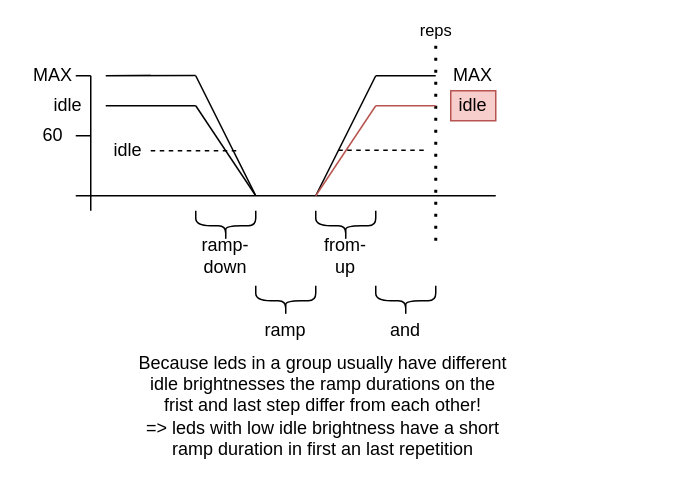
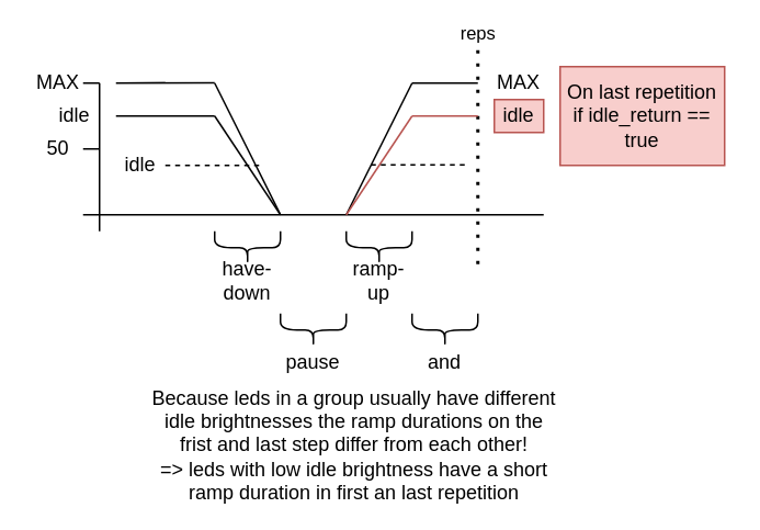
+ <mxCell id="28" value="On last repetition if idle_return == true" style="text;html=1;align=center;verticalAlign=middle;whiteSpace=wrap;rounded=0;fillColor=#f8cecc;strokeColor=#b85450;" vertex="1" parent="1"><mxGeometry x="340" y="40" width="100" height="60" as="geometry" /></mxCell>
- <mxCell id="8" value="60" style="text;html=1;align=center;verticalAlign=middle;whiteSpace=wrap;rounded=0;" parent="1" vertex="1"><mxGeometry x="20" y="80" width="30" height="20" as="geometry" /></mxCell>
+ <mxCell id="8" value="50" style="text;html=1;align=center;verticalAlign=middle;whiteSpace=wrap;rounded=0;" parent="1" vertex="1"><mxGeometry x="20" y="80" width="30" height="20" as="geometry" /></mxCell>
- <mxCell id="11" value="ramp-down" style="text;html=1;align=center;verticalAlign=middle;whiteSpace=wrap;rounded=0;" parent="1" vertex="1"><mxGeometry x="135" y="160" width="30" height="20" as="geometry" /></mxCell>
+ <mxCell id="11" value="have-down" style="text;html=1;align=center;verticalAlign=middle;whiteSpace=wrap;rounded=0;" parent="1" vertex="1"><mxGeometry x="135" y="160" width="30" height="20" as="geometry" /></mxCell>
- <mxCell id="17" value="from-up" style="text;html=1;align=center;verticalAlign=middle;whiteSpace=wrap;rounded=0;" parent="1" vertex="1"><mxGeometry x="215" y="160" width="30" height="20" as="geometry" /></mxCell>
+ <mxCell id="17" value="ramp-up" style="text;html=1;align=center;verticalAlign=middle;whiteSpace=wrap;rounded=0;" parent="1" vertex="1"><mxGeometry x="215" y="160" width="30" height="20" as="geometry" /></mxCell>
- <mxCell id="18" value="ramp" style="text;html=1;align=center;verticalAlign=middle;whiteSpace=wrap;rounded=0;" parent="1" vertex="1"><mxGeometry x="175" y="210" width="30" height="20" as="geometry" /></mxCell>
+ <mxCell id="18" value="pause" style="text;html=1;align=center;verticalAlign=middle;whiteSpace=wrap;rounded=0;" parent="1" vertex="1"><mxGeometry x="175" y="210" width="30" height="20" as="geometry" /></mxCell>
